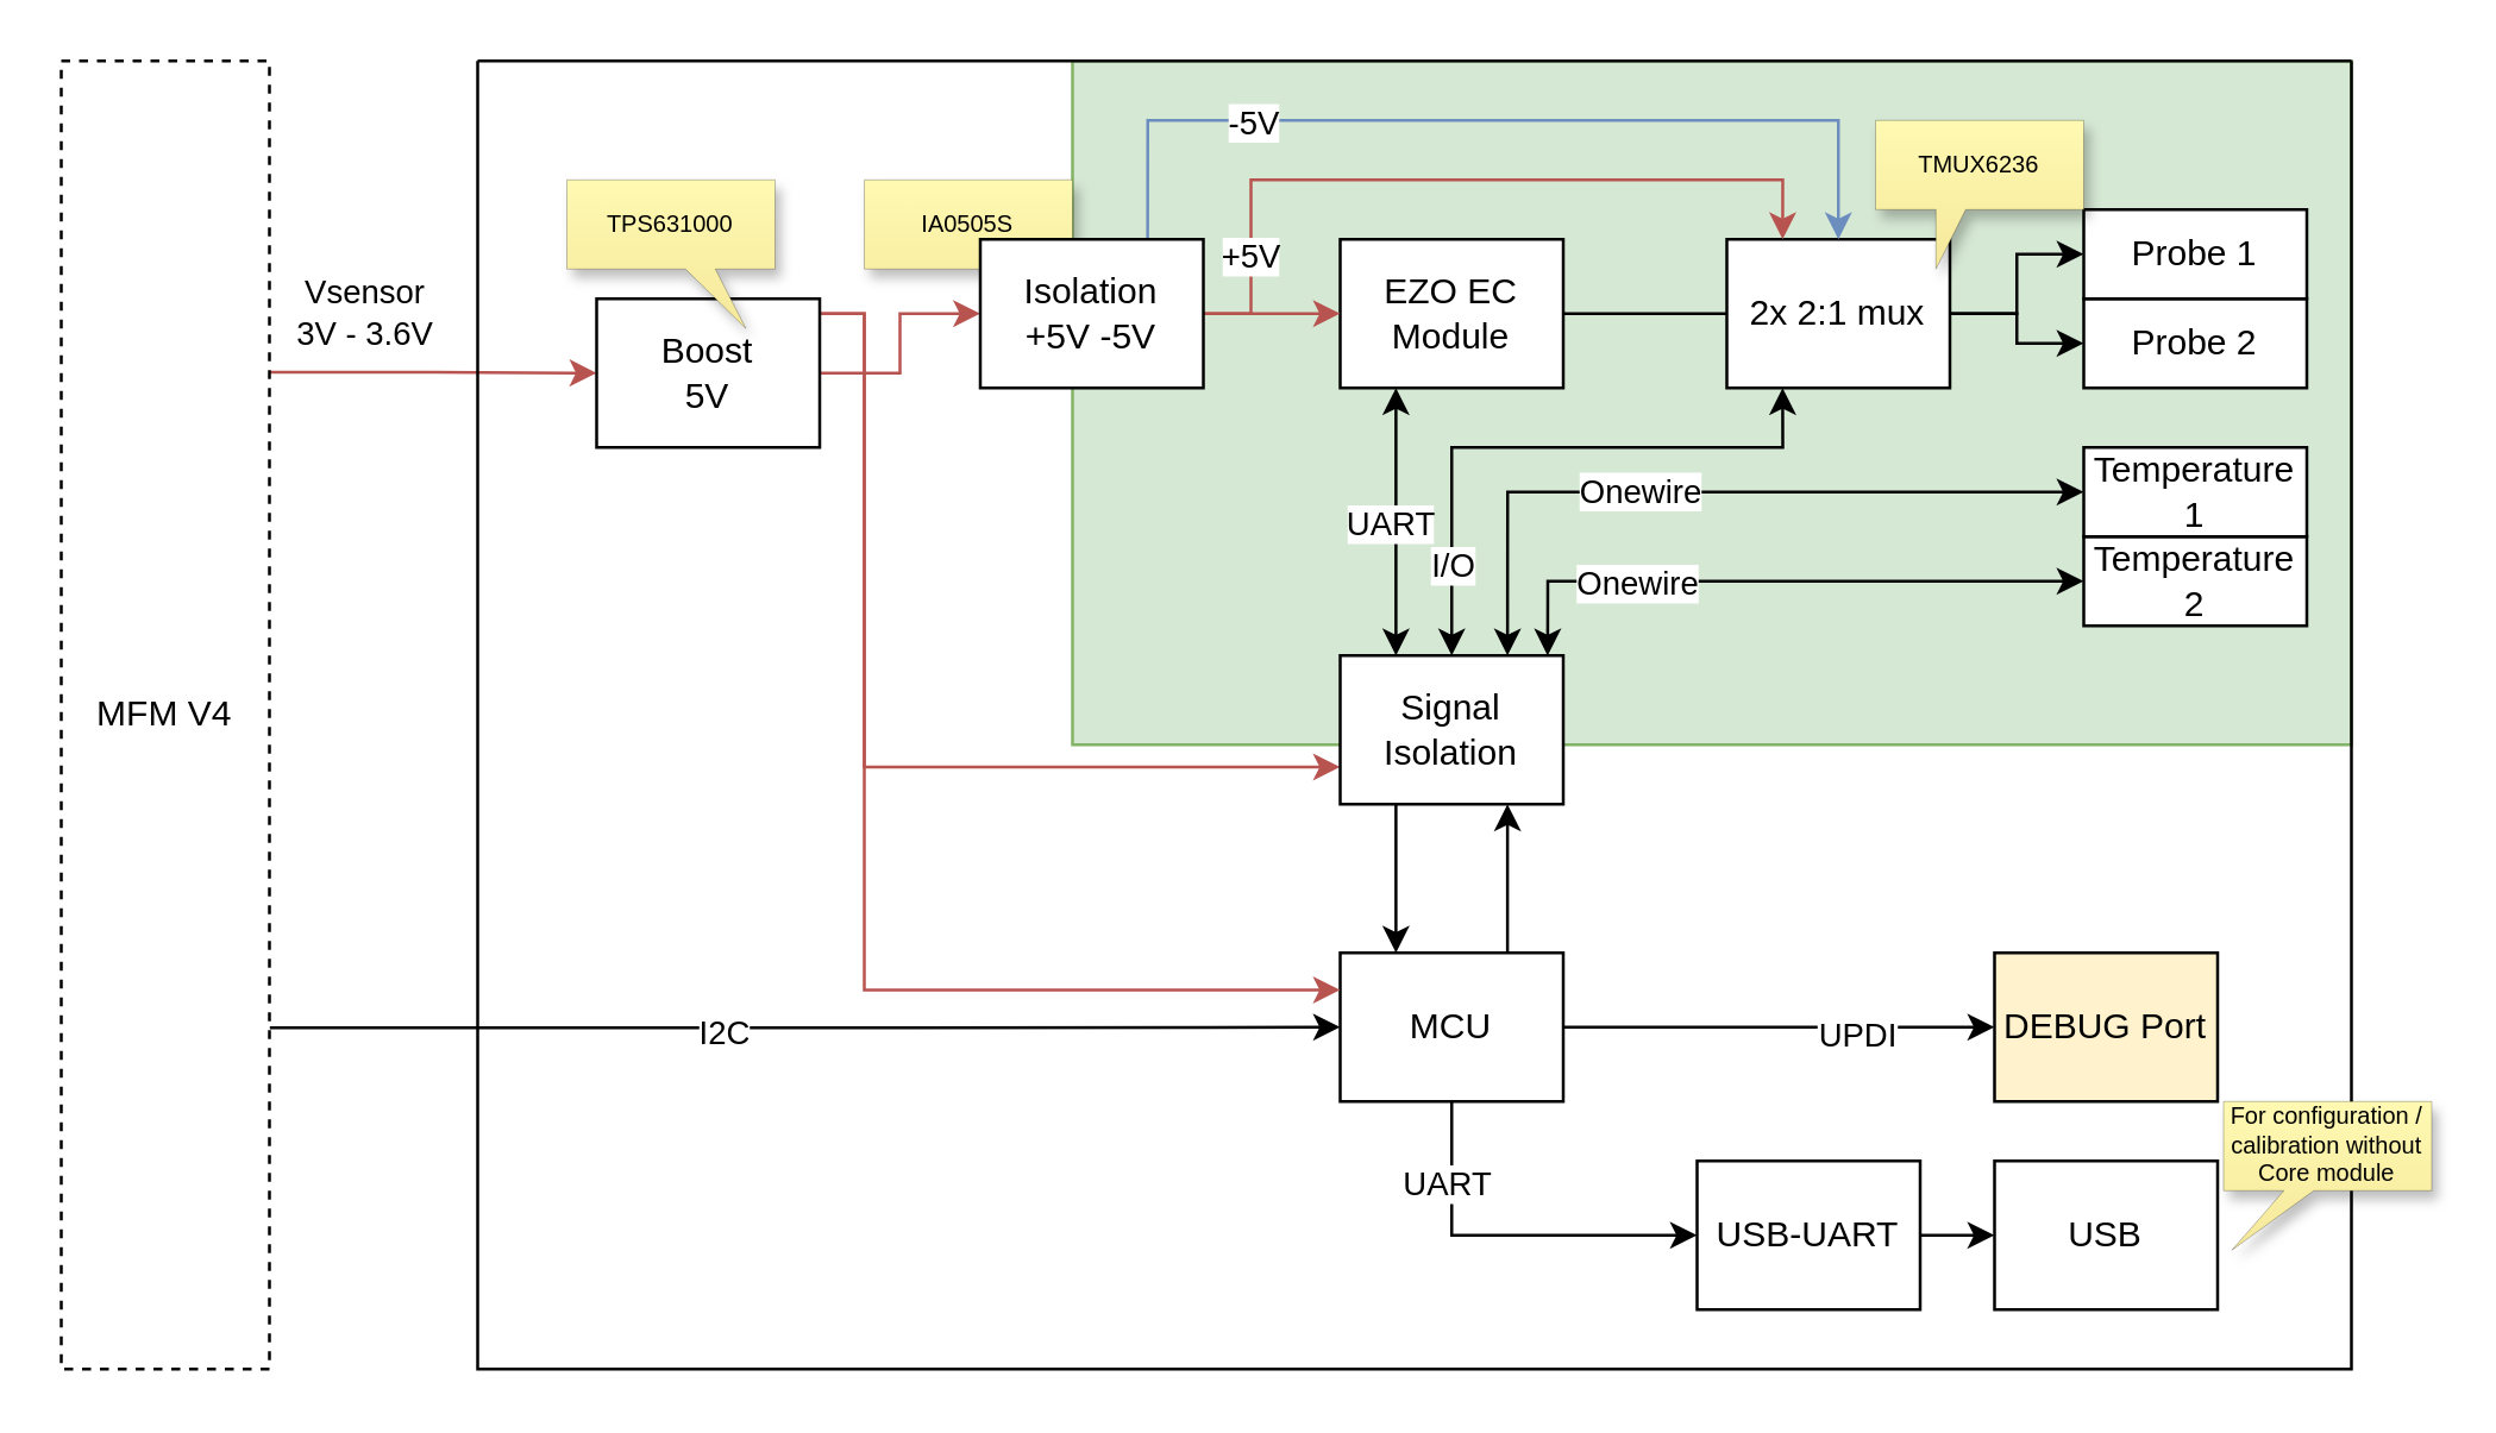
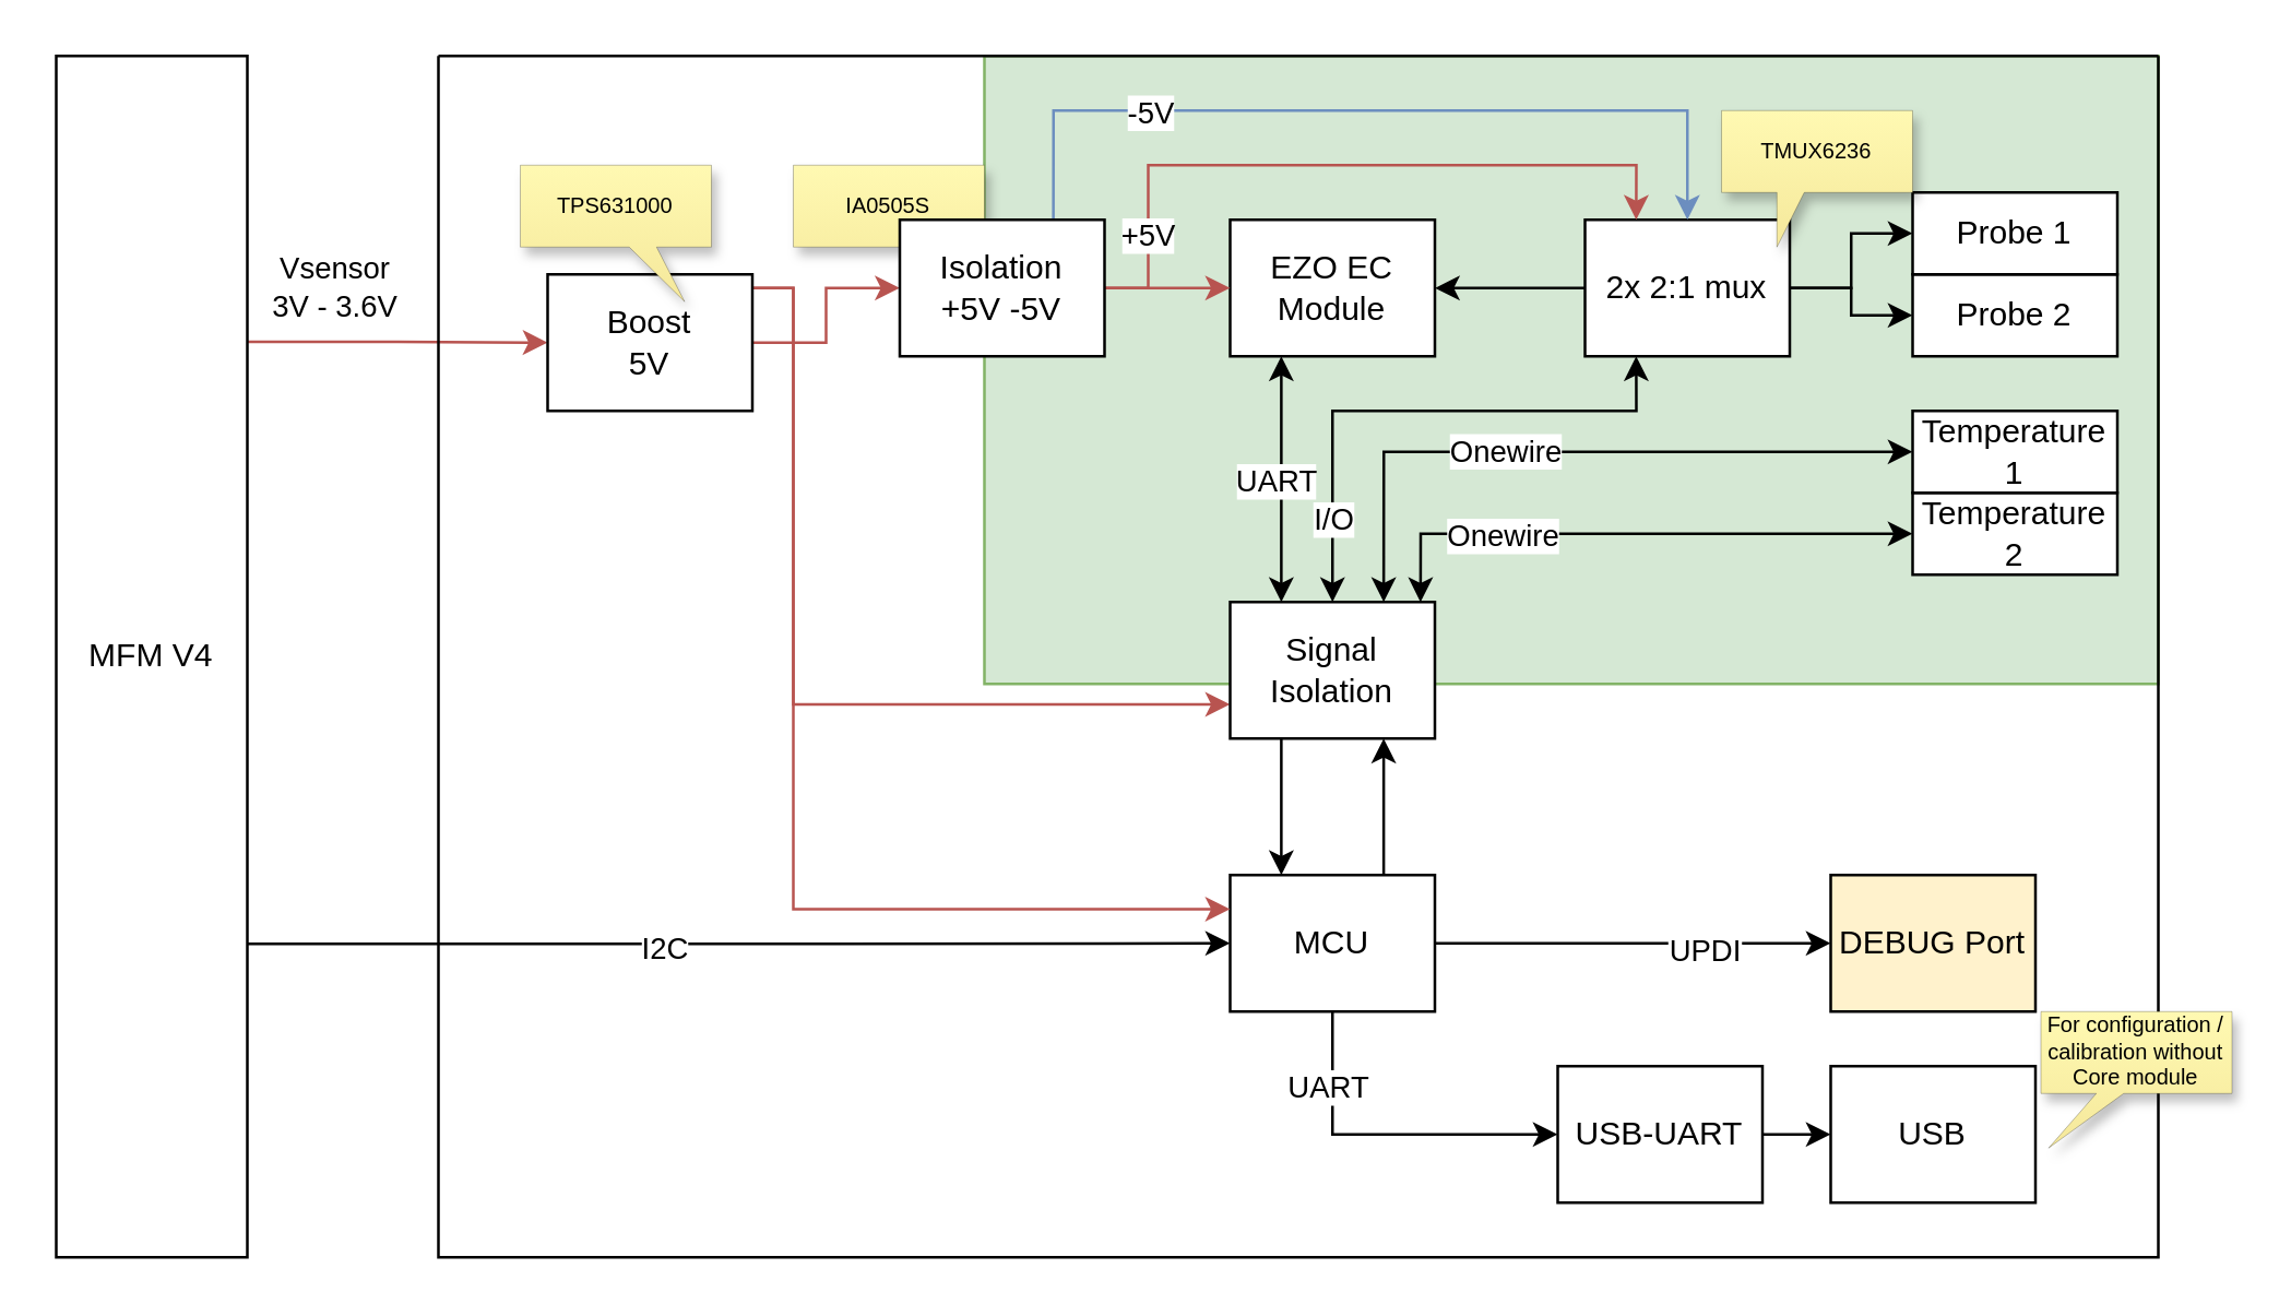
- <mxCell id="35" style="edgeStyle=orthogonalEdgeStyle;rounded=0;orthogonalLoop=1;jettySize=auto;html=1;endArrow=none;" parent="8" source="38" target="39" edge="1"><mxGeometry relative="1" as="geometry" /></mxCell>
+ <mxCell id="35" style="edgeStyle=orthogonalEdgeStyle;rounded=0;orthogonalLoop=1;jettySize=auto;html=1;" parent="8" source="38" target="39" edge="1"><mxGeometry relative="1" as="geometry" /></mxCell>
- <mxCell id="7" value="MFM V4" style="rounded=0;whiteSpace=wrap;html=1;dashed=1;" parent="1" vertex="1"><mxGeometry x="20" y="20" width="70" height="440" as="geometry" /></mxCell>
+ <mxCell id="7" value="MFM V4" style="rounded=0;whiteSpace=wrap;html=1;" parent="1" vertex="1"><mxGeometry x="20" y="20" width="70" height="440" as="geometry" /></mxCell>
